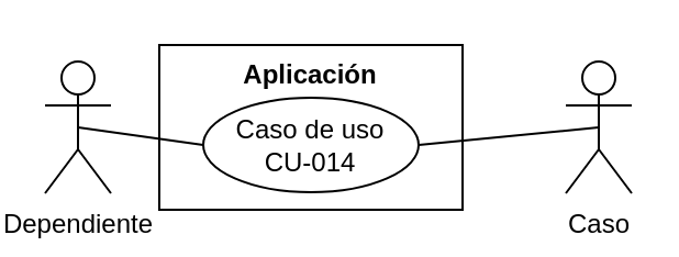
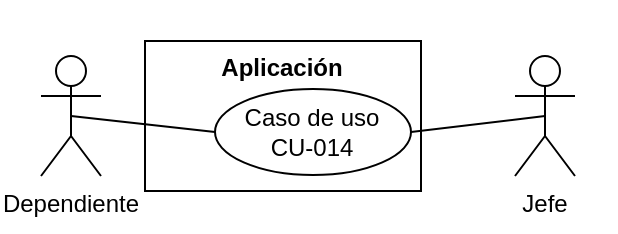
- <mxCell id="3" value="&lt;div&gt;Caso de uso&lt;/div&gt;CU-014" style="ellipse;whiteSpace=wrap;html=1;" vertex="1" parent="1"><mxGeometry x="92" y="44" width="98" height="43" as="geometry" /></mxCell>
+ <mxCell id="3" value="&lt;div&gt;Caso de uso&lt;/div&gt;CU-014" style="ellipse;whiteSpace=wrap;html=1;" vertex="1" parent="1"><mxGeometry x="107" y="44" width="98" height="43" as="geometry" /></mxCell>
- <mxCell id="8" value="Caso" style="shape=umlActor;html=1;verticalLabelPosition=bottom;verticalAlign=top;align=center;" vertex="1" parent="1"><mxGeometry x="257" y="27.5" width="30" height="60" as="geometry" /></mxCell>
+ <mxCell id="8" value="Jefe" style="shape=umlActor;html=1;verticalLabelPosition=bottom;verticalAlign=top;align=center;" vertex="1" parent="1"><mxGeometry x="257" y="27.5" width="30" height="60" as="geometry" /></mxCell>
